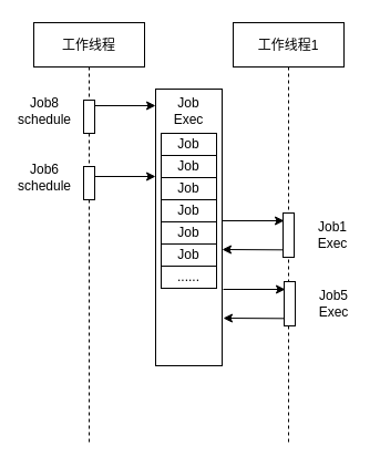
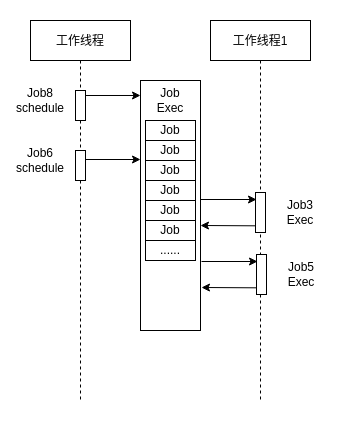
- <mxCell id="22" value="Job1&lt;br&gt;Exec" style="text;html=1;strokeColor=none;fillColor=none;align=center;verticalAlign=middle;whiteSpace=wrap;rounded=0;" vertex="1" parent="1"><mxGeometry x="280" y="202" width="40" height="20" as="geometry" /></mxCell>
+ <mxCell id="22" value="Job3&lt;br&gt;Exec" style="text;html=1;strokeColor=none;fillColor=none;align=center;verticalAlign=middle;whiteSpace=wrap;rounded=0;" vertex="1" parent="1"><mxGeometry x="280" y="202" width="40" height="20" as="geometry" /></mxCell>
